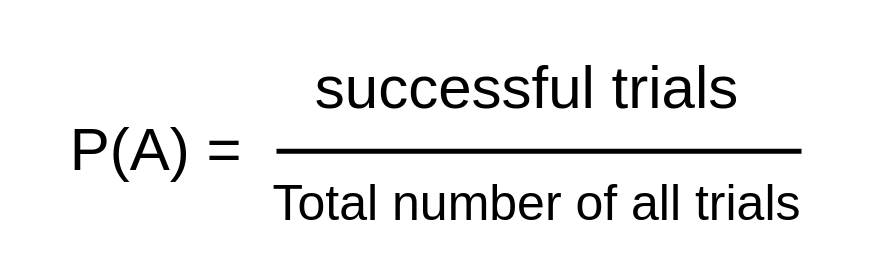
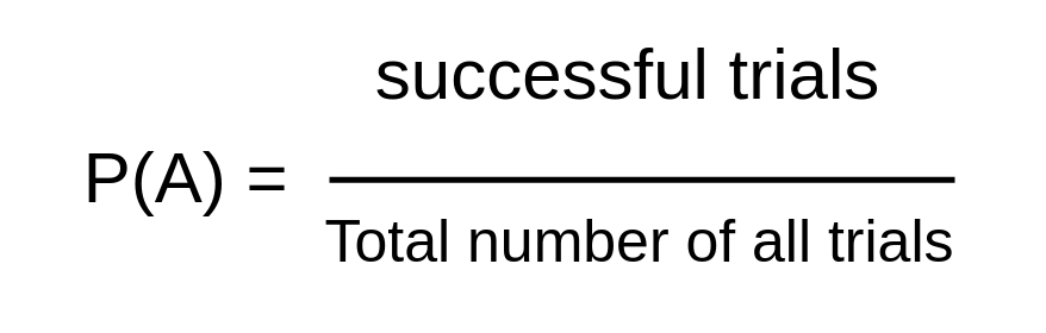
- <mxCell id="4" value="&lt;span style=&quot;font-size: 24px&quot;&gt;successful trials&lt;/span&gt;" style="text;html=1;resizable=0;autosize=1;align=center;verticalAlign=middle;points=[];fillColor=none;strokeColor=none;rounded=0;fontSize=20;" vertex="1" parent="1"><mxGeometry x="120" y="20" width="180" height="30" as="geometry" /></mxCell>
+ <mxCell id="4" value="&lt;span style=&quot;font-size: 24px&quot;&gt;successful trials&lt;/span&gt;" style="text;html=1;resizable=0;autosize=1;align=center;verticalAlign=middle;points=[];fillColor=none;strokeColor=none;rounded=0;fontSize=20;" vertex="1" parent="1"><mxGeometry x="120" y="10" width="180" height="30" as="geometry" /></mxCell>
